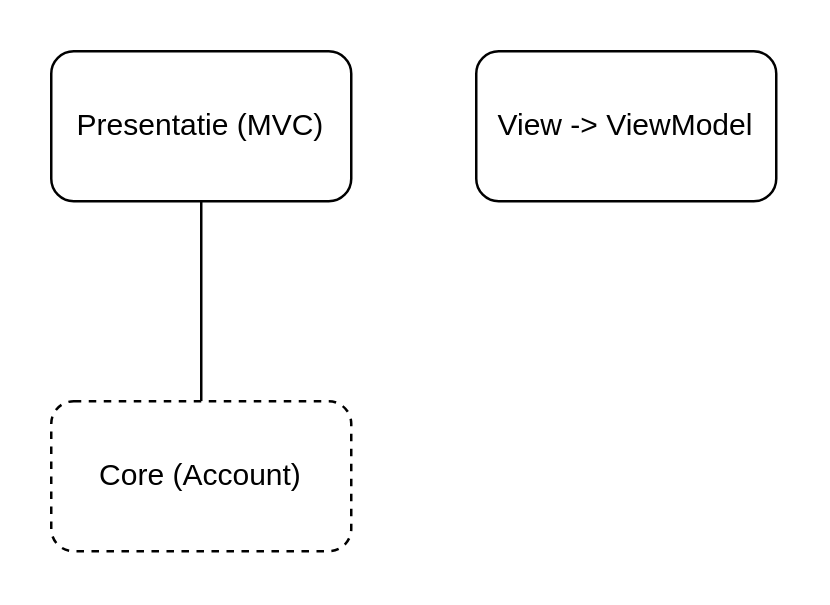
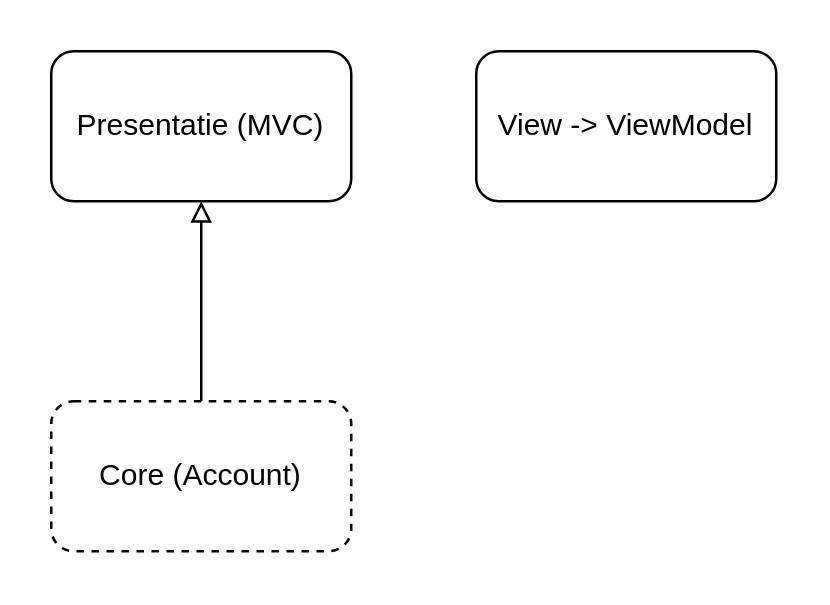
- <mxCell id="2" value="" style="edgeStyle=orthogonalEdgeStyle;rounded=0;orthogonalLoop=1;jettySize=auto;html=1;endArrow=none;endFill=0;" edge="1" parent="1" source="3" target="4"><mxGeometry relative="1" as="geometry" /></mxCell>
+ <mxCell id="2" value="" style="edgeStyle=orthogonalEdgeStyle;rounded=0;orthogonalLoop=1;jettySize=auto;html=1;endArrow=block;endFill=0;" edge="1" parent="1" source="3" target="4"><mxGeometry relative="1" as="geometry" /></mxCell>
